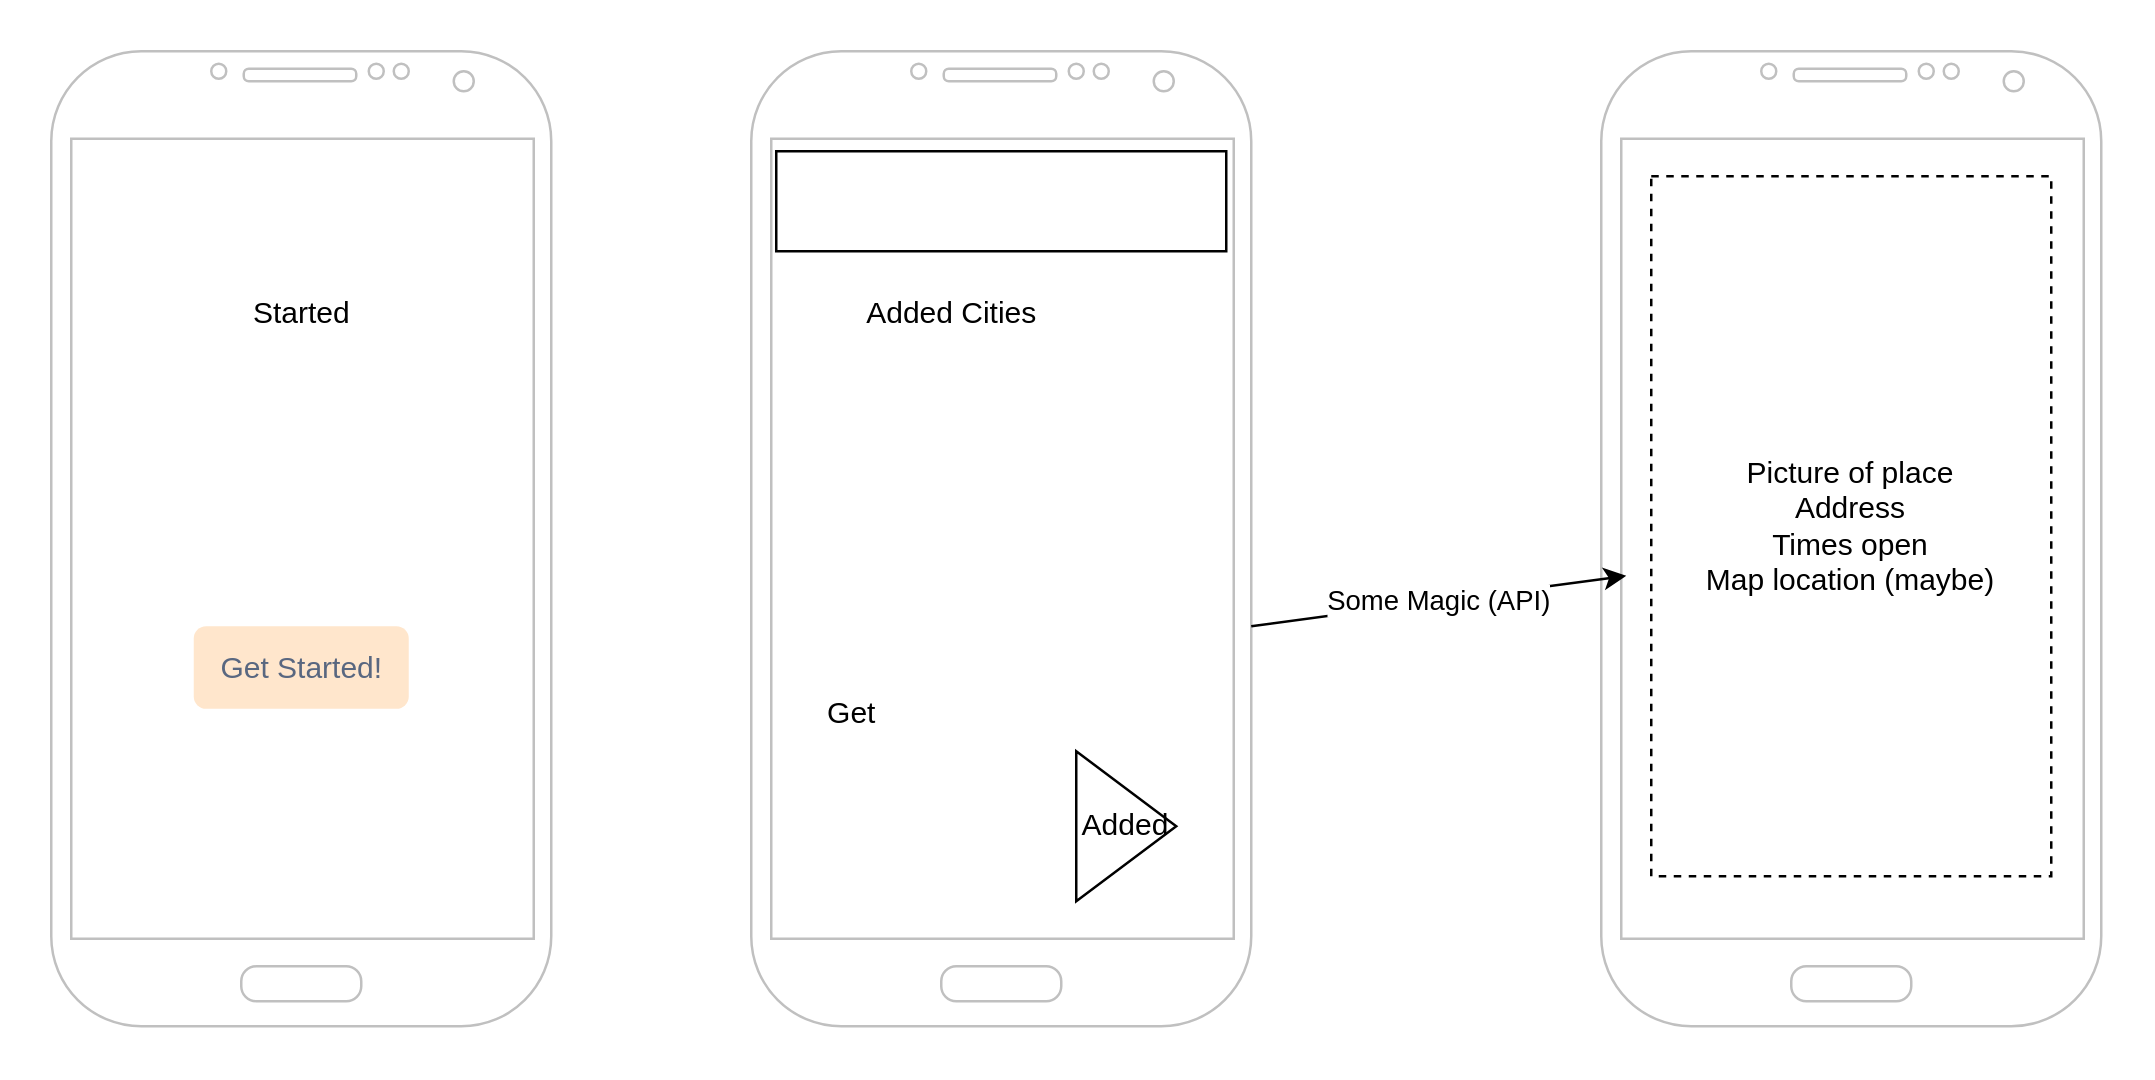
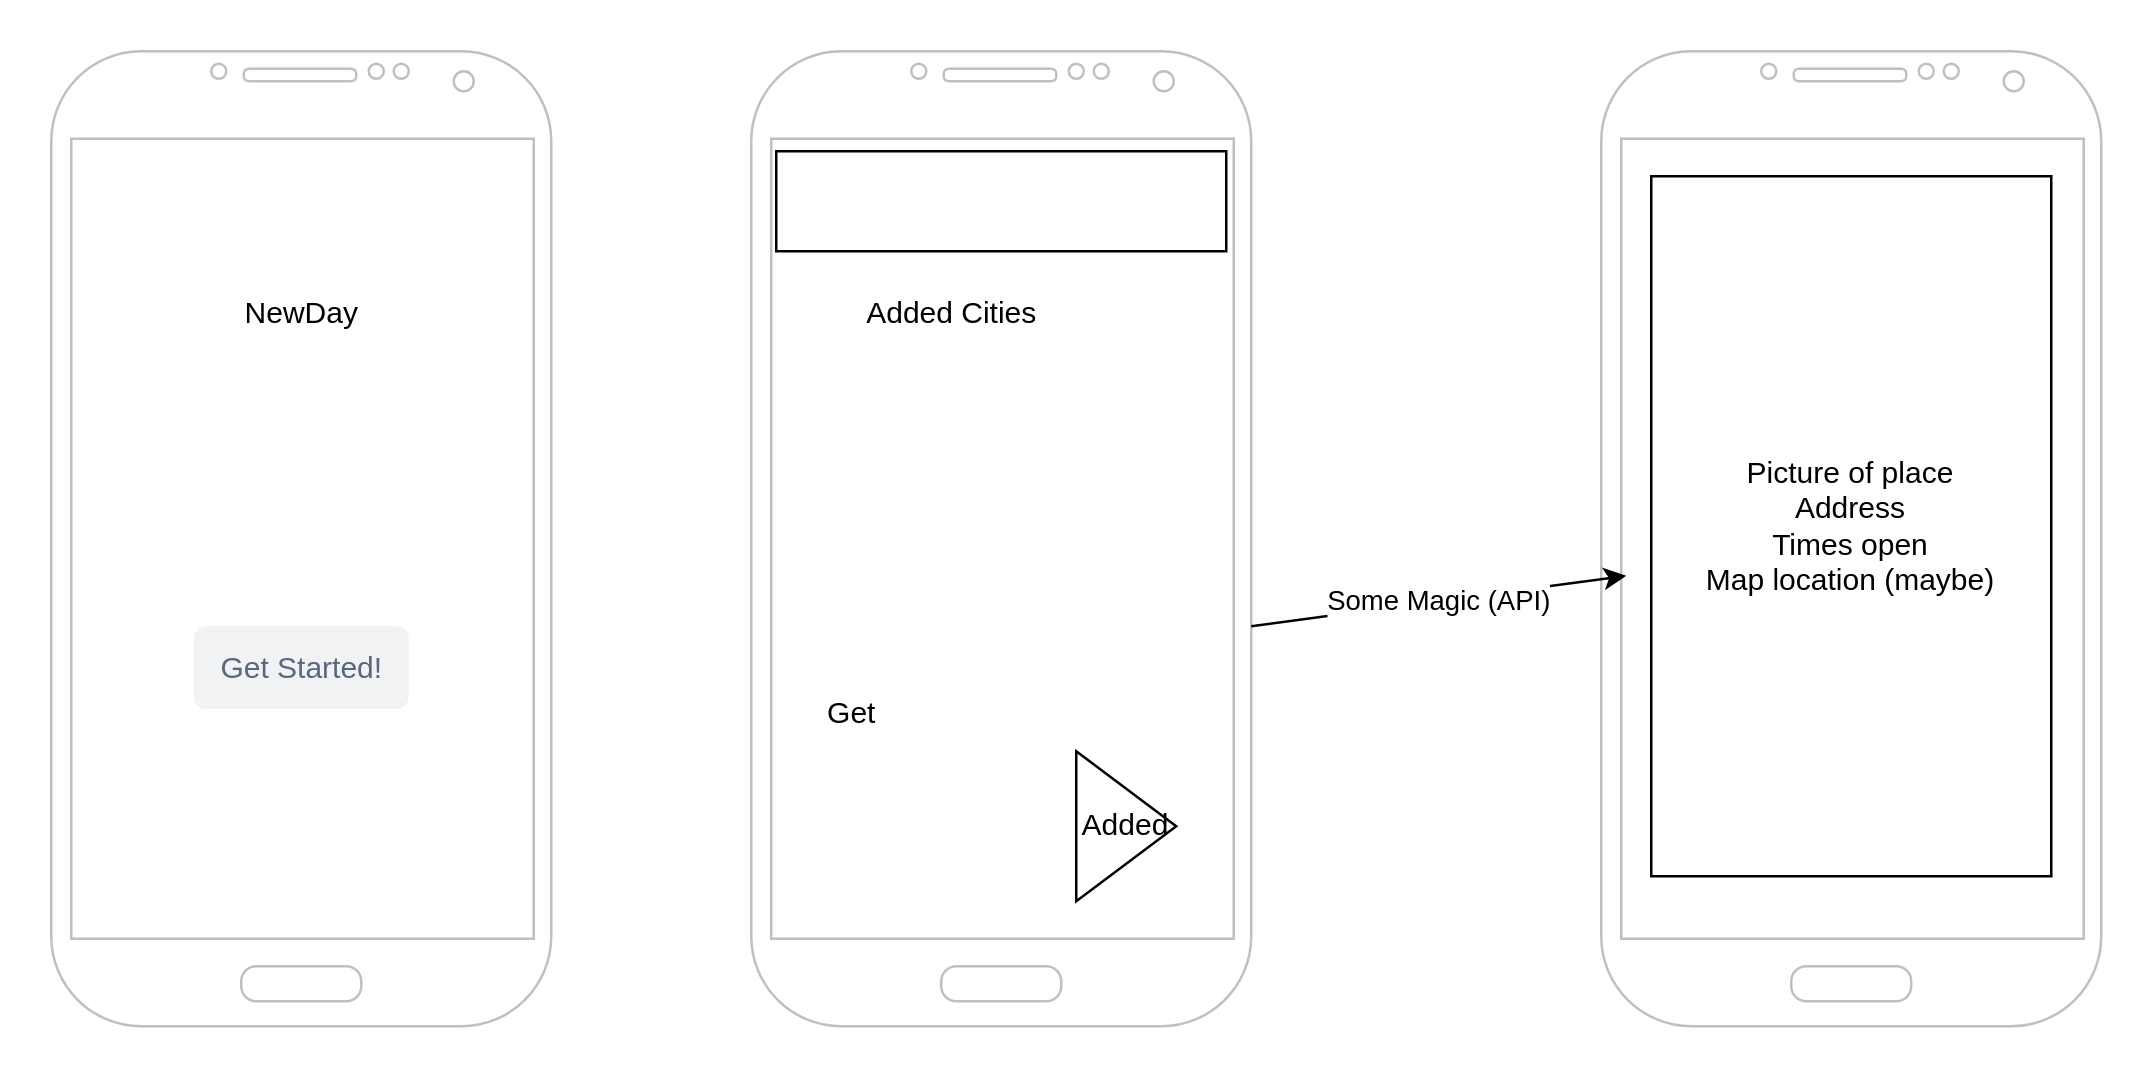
- <mxCell id="4" value="Started" style="text;html=1;align=center;verticalAlign=middle;resizable=0;points=[];autosize=1;strokeColor=none;fillColor=none;" vertex="1" parent="1"><mxGeometry x="85" y="110" width="70" height="30" as="geometry" /></mxCell>
+ <mxCell id="4" value="NewDay" style="text;html=1;align=center;verticalAlign=middle;resizable=0;points=[];autosize=1;strokeColor=none;fillColor=none;" vertex="1" parent="1"><mxGeometry x="85" y="110" width="70" height="30" as="geometry" /></mxCell>
- <mxCell id="12" value="Picture of place&lt;br&gt;Address&lt;br&gt;Times open&lt;br&gt;Map location (maybe)" style="rounded=0;whiteSpace=wrap;html=1;dashed=1;" vertex="1" parent="1"><mxGeometry x="660" y="70" width="160" height="280" as="geometry" /></mxCell>
+ <mxCell id="12" value="Picture of place&lt;br&gt;Address&lt;br&gt;Times open&lt;br&gt;Map location (maybe)" style="rounded=0;whiteSpace=wrap;html=1;" vertex="1" parent="1"><mxGeometry x="660" y="70" width="160" height="280" as="geometry" /></mxCell>
- <mxCell id="5" value="Get Started!" style="rounded=1;fillColor=#ffe6cc;strokeColor=none;html=1;fontColor=#596780;align=center;verticalAlign=middle;fontStyle=0;fontSize=12;sketch=0;" vertex="1" parent="1"><mxGeometry x="77" y="250" width="86" height="33" as="geometry" /></mxCell>
+ <mxCell id="5" value="Get Started!" style="rounded=1;fillColor=#F1F2F4;strokeColor=none;html=1;fontColor=#596780;align=center;verticalAlign=middle;fontStyle=0;fontSize=12;sketch=0;" vertex="1" parent="1"><mxGeometry x="77" y="250" width="86" height="33" as="geometry" /></mxCell>
